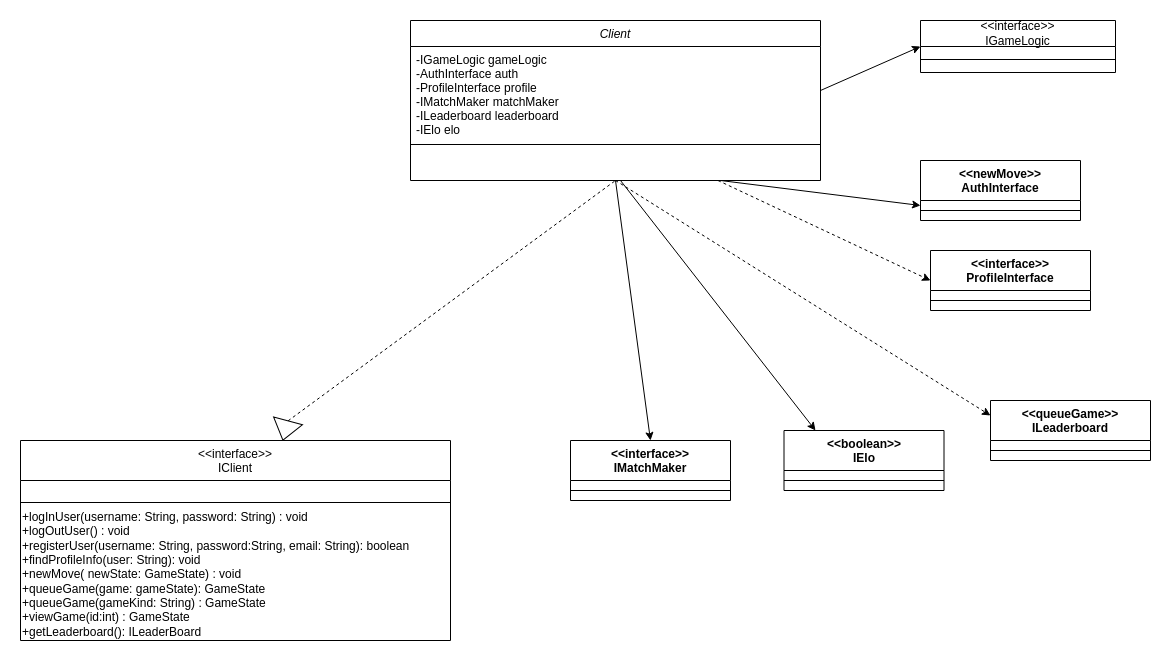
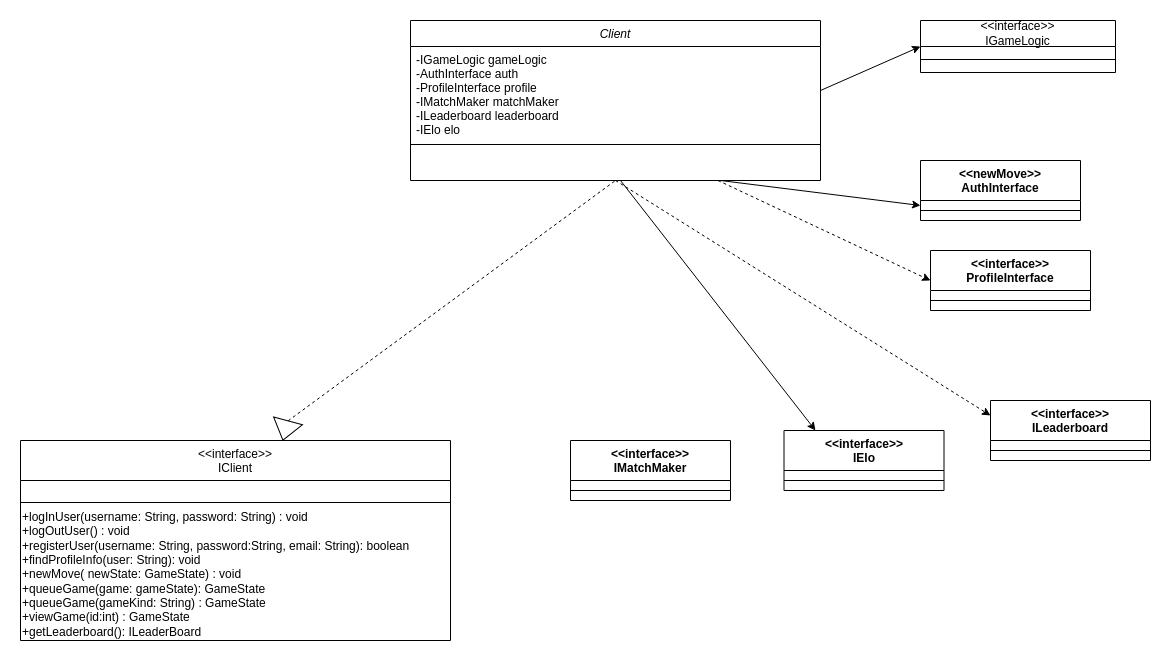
- <mxCell id="26" value="" style="endArrow=classic;html=1;rounded=0;entryX=0.5;entryY=0;entryDx=0;entryDy=0;exitX=0.5;exitY=1;exitDx=0;exitDy=0;" parent="1" target="16" edge="1" source="2"><mxGeometry width="50" height="50" relative="1" as="geometry"><mxPoint x="630" y="310" as="sourcePoint" /><mxPoint x="640" y="430" as="targetPoint" /></mxGeometry></mxCell>
- <mxCell id="18" value="&amp;lt;&amp;lt;queueGame&amp;gt;&amp;gt;&lt;div&gt;ILeaderboard&lt;/div&gt;" style="swimlane;fontStyle=1;align=center;verticalAlign=top;childLayout=stackLayout;horizontal=1;startSize=40;horizontalStack=0;resizeParent=1;resizeParentMax=0;resizeLast=0;collapsible=1;marginBottom=0;whiteSpace=wrap;html=1;" parent="1" vertex="1"><mxGeometry x="990" y="400" width="160" height="60" as="geometry" /></mxCell>
+ <mxCell id="18" value="&amp;lt;&amp;lt;interface&amp;gt;&amp;gt;&lt;div&gt;ILeaderboard&lt;/div&gt;" style="swimlane;fontStyle=1;align=center;verticalAlign=top;childLayout=stackLayout;horizontal=1;startSize=40;horizontalStack=0;resizeParent=1;resizeParentMax=0;resizeLast=0;collapsible=1;marginBottom=0;whiteSpace=wrap;html=1;" parent="1" vertex="1"><mxGeometry x="990" y="400" width="160" height="60" as="geometry" /></mxCell>
- <mxCell id="20" value="&amp;lt;&amp;lt;boolean&amp;gt;&amp;gt;&lt;div&gt;IElo&lt;/div&gt;" style="swimlane;fontStyle=1;align=center;verticalAlign=top;childLayout=stackLayout;horizontal=1;startSize=40;horizontalStack=0;resizeParent=1;resizeParentMax=0;resizeLast=0;collapsible=1;marginBottom=0;whiteSpace=wrap;html=1;" parent="1" vertex="1"><mxGeometry x="783.5" y="430" width="160" height="60" as="geometry" /></mxCell>
+ <mxCell id="20" value="&amp;lt;&amp;lt;interface&amp;gt;&amp;gt;&lt;div&gt;IElo&lt;/div&gt;" style="swimlane;fontStyle=1;align=center;verticalAlign=top;childLayout=stackLayout;horizontal=1;startSize=40;horizontalStack=0;resizeParent=1;resizeParentMax=0;resizeLast=0;collapsible=1;marginBottom=0;whiteSpace=wrap;html=1;" parent="1" vertex="1"><mxGeometry x="783.5" y="430" width="160" height="60" as="geometry" /></mxCell>
